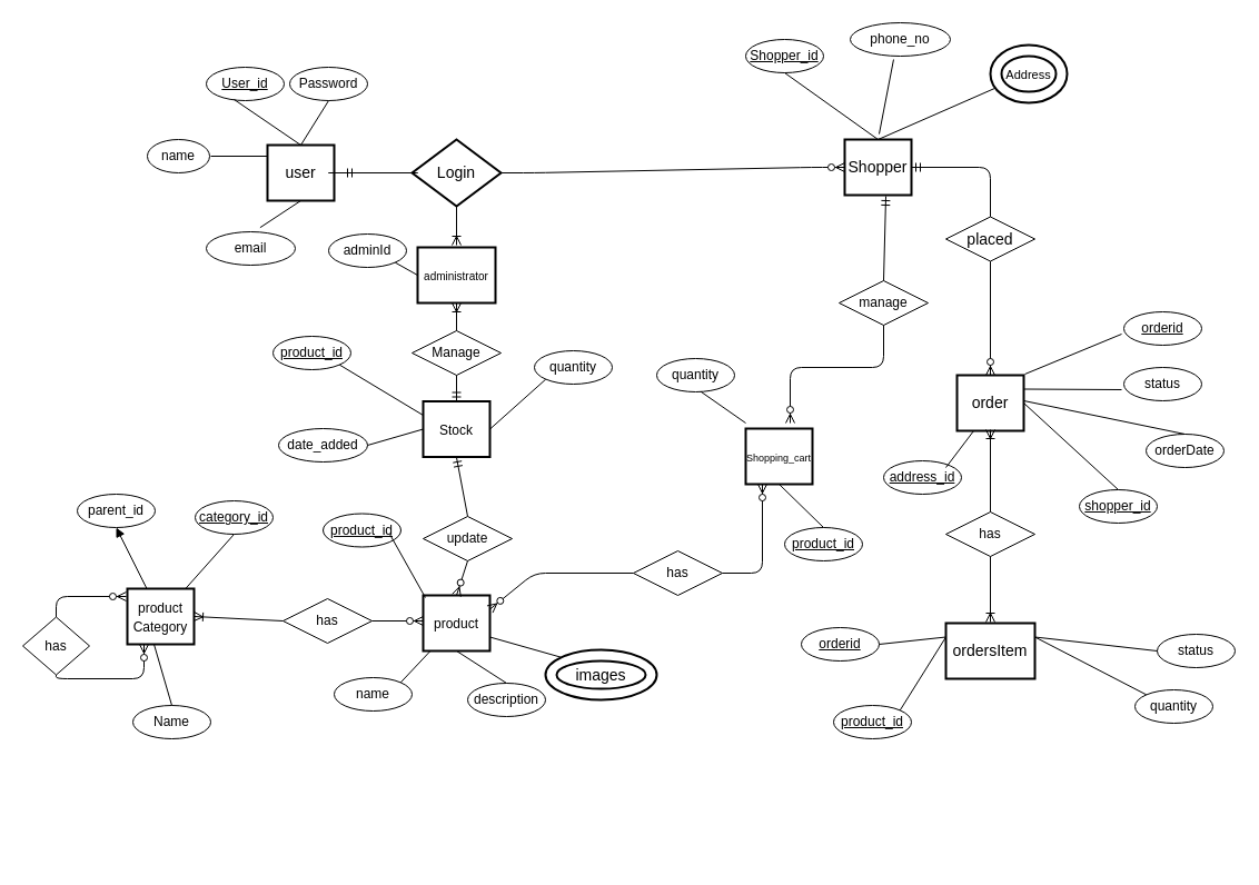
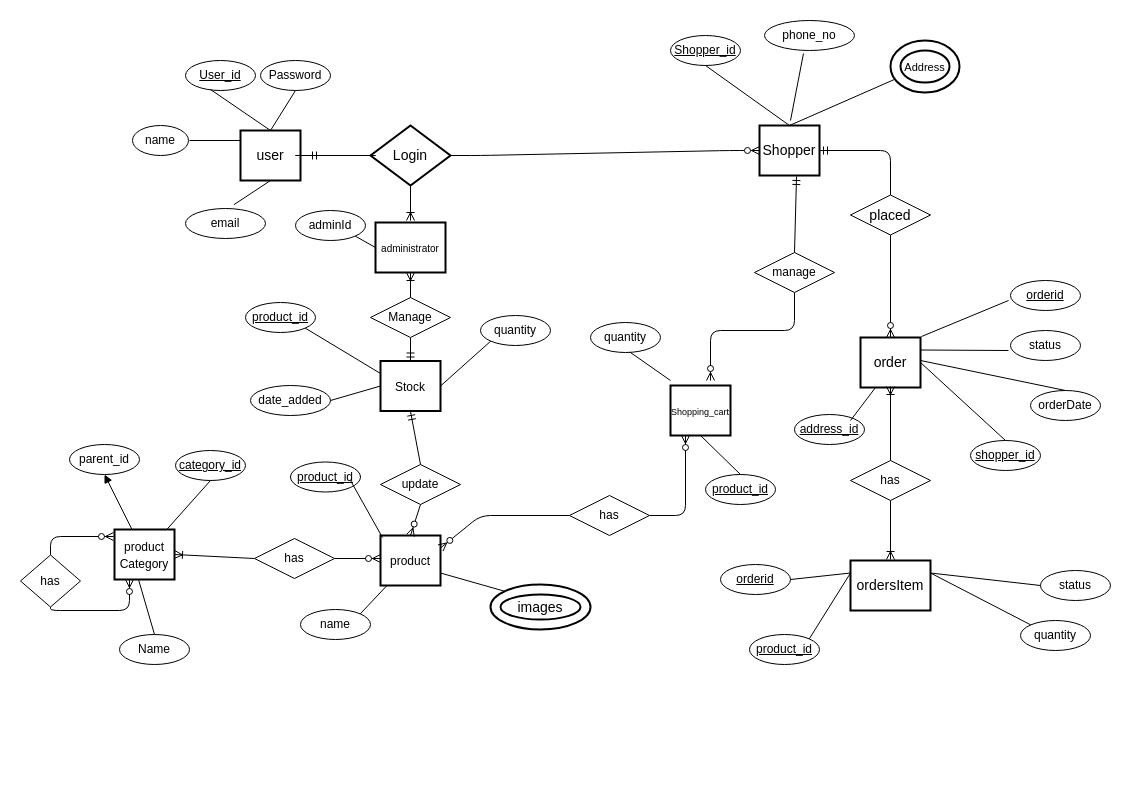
- <mxCell id="46" value="" style="endArrow=none;html=1;exitX=0.5;exitY=0;exitDx=0;exitDy=0;entryX=0.5;entryY=1;entryDx=0;entryDy=0;" parent="1" source="24" target="17" edge="1"><mxGeometry width="50" height="50" relative="1" as="geometry"><mxPoint x="450" y="580" as="sourcePoint" /><mxPoint x="409.99" y="544.01" as="targetPoint" /></mxGeometry></mxCell>
- <mxCell id="24" value="description" style="ellipse;whiteSpace=wrap;html=1;" parent="1" vertex="1"><mxGeometry x="420" y="614" width="70" height="30" as="geometry" /></mxCell>
